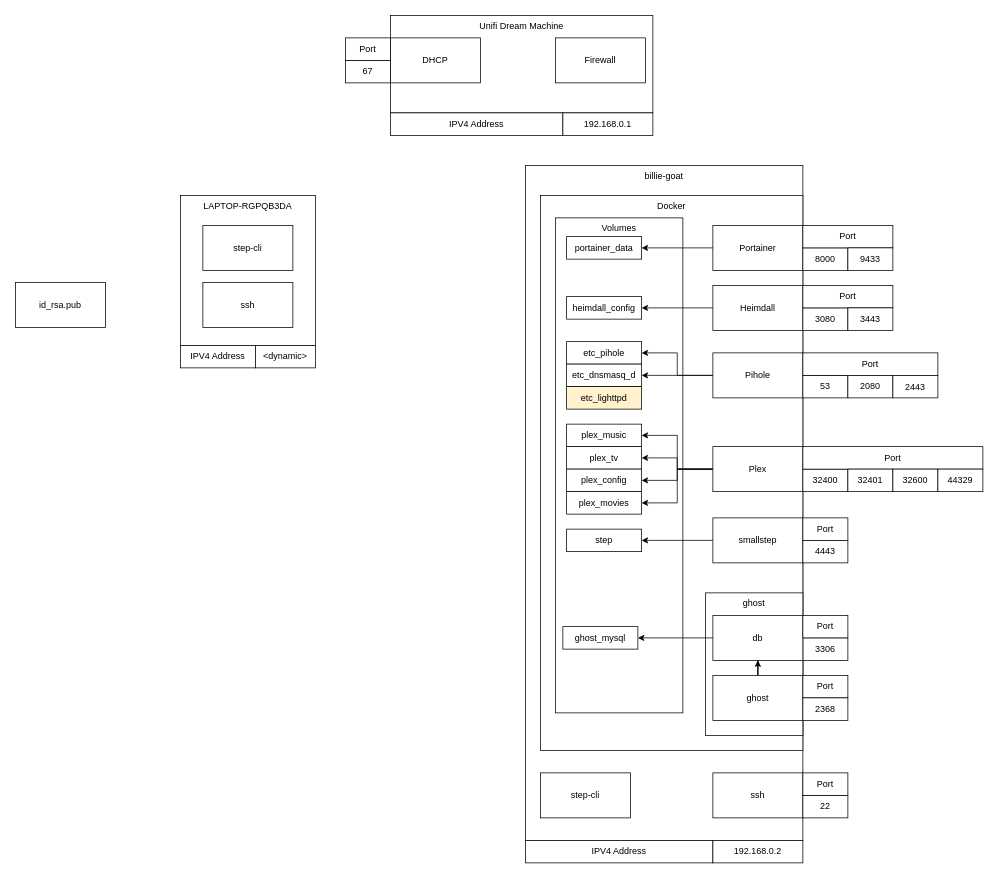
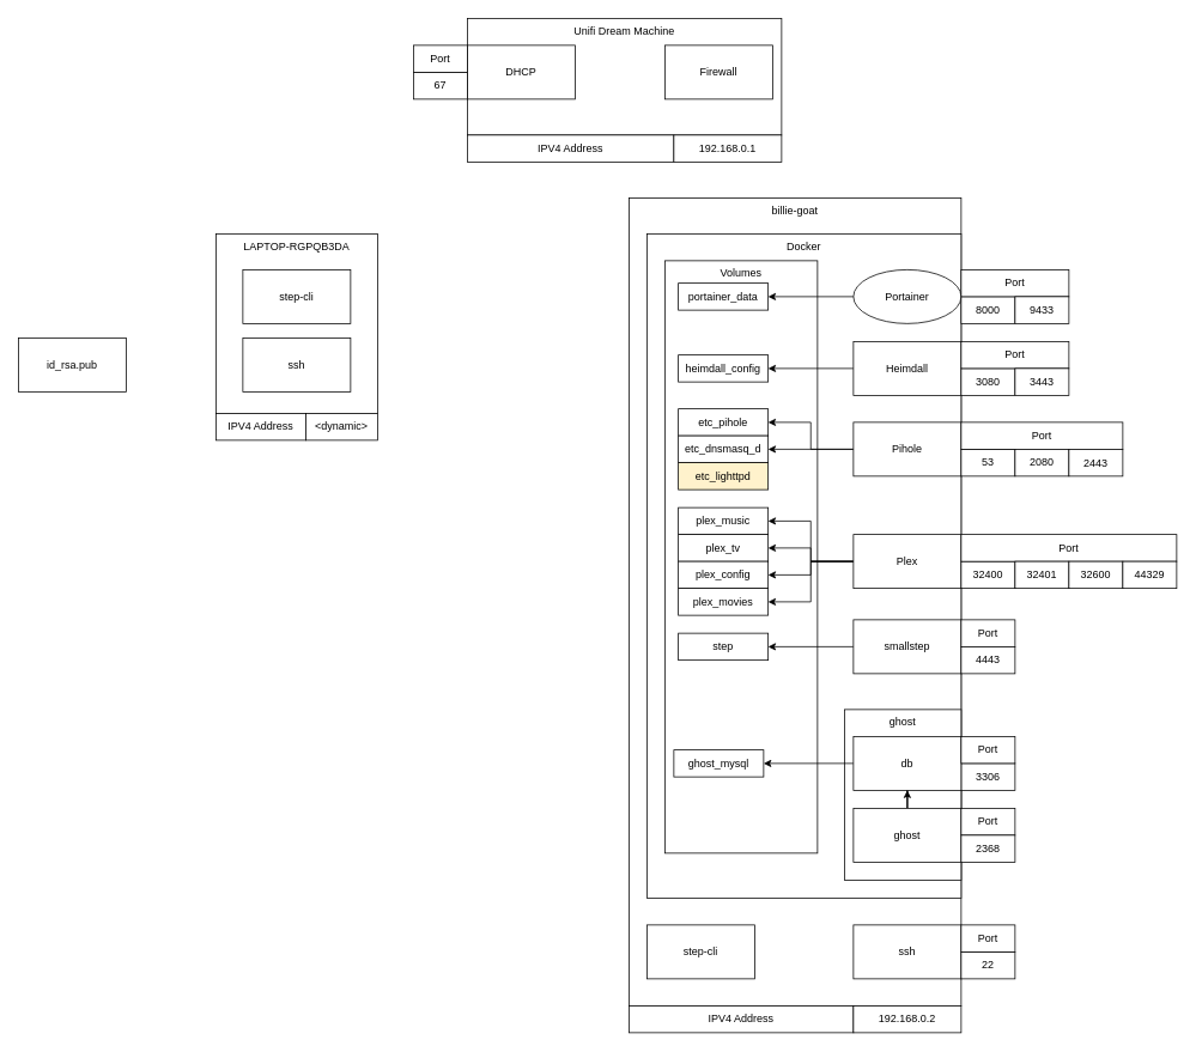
- <mxCell id="15" value="Portainer" style="rounded=0;whiteSpace=wrap;html=1;" parent="1" vertex="1"><mxGeometry x="950" y="300" width="120" height="60" as="geometry" /></mxCell>
+ <mxCell id="15" value="Portainer" style="ellipse;whiteSpace=wrap;html=1;" parent="1" vertex="1"><mxGeometry x="950" y="300" width="120" height="60" as="geometry" /></mxCell>
